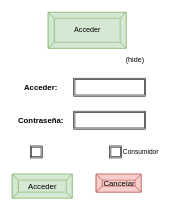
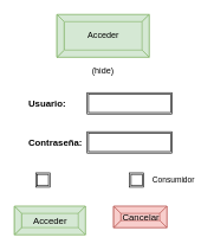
- <mxCell id="3" value="(hide)" style="text;html=1;strokeColor=none;fillColor=none;align=center;verticalAlign=middle;whiteSpace=wrap;rounded=0;" vertex="1" parent="1"><mxGeometry x="205" y="90" width="40" height="20" as="geometry" /></mxCell>
+ <mxCell id="3" value="(hide)" style="text;html=1;strokeColor=none;fillColor=none;align=center;verticalAlign=middle;whiteSpace=wrap;rounded=0;" vertex="1" parent="1"><mxGeometry x="125" y="90" width="40" height="20" as="geometry" /></mxCell>
- <mxCell id="4" value="Acceder:" style="text;html=1;strokeColor=none;fillColor=none;align=left;verticalAlign=middle;whiteSpace=wrap;rounded=0;fontSize=13;fontStyle=1" vertex="1" parent="1"><mxGeometry x="37.5" y="135" width="80" height="20" as="geometry" /></mxCell>
+ <mxCell id="4" value="Usuario:" style="text;html=1;strokeColor=none;fillColor=none;align=left;verticalAlign=middle;whiteSpace=wrap;rounded=0;fontSize=13;fontStyle=1" vertex="1" parent="1"><mxGeometry x="37.5" y="135" width="80" height="20" as="geometry" /></mxCell>
- <mxCell id="5" value="&lt;b&gt;Contraseña:&lt;/b&gt;" style="text;html=1;strokeColor=none;fillColor=none;align=left;verticalAlign=middle;whiteSpace=wrap;rounded=0;fontSize=13;" vertex="1" parent="1"><mxGeometry x="27.5" y="190" width="80" height="20" as="geometry" /></mxCell>
+ <mxCell id="5" value="&lt;b&gt;Contraseña:&lt;/b&gt;" style="text;html=1;strokeColor=none;fillColor=none;align=left;verticalAlign=middle;whiteSpace=wrap;rounded=0;fontSize=13;" vertex="1" parent="1"><mxGeometry x="37.5" y="190" width="80" height="20" as="geometry" /></mxCell>
- <mxCell id="10" value="Consumidor" style="text;html=1;strokeColor=none;fillColor=none;align=left;verticalAlign=middle;whiteSpace=wrap;rounded=0;fontSize=11;" vertex="1" parent="1"><mxGeometry x="202.5" y="243" width="77.5" height="20" as="geometry" /></mxCell>
+ <mxCell id="10" value="Consumidor" style="text;html=1;strokeColor=none;fillColor=none;align=left;verticalAlign=middle;whiteSpace=wrap;rounded=0;fontSize=11;" vertex="1" parent="1"><mxGeometry x="212.5" y="243" width="77.5" height="20" as="geometry" /></mxCell>
